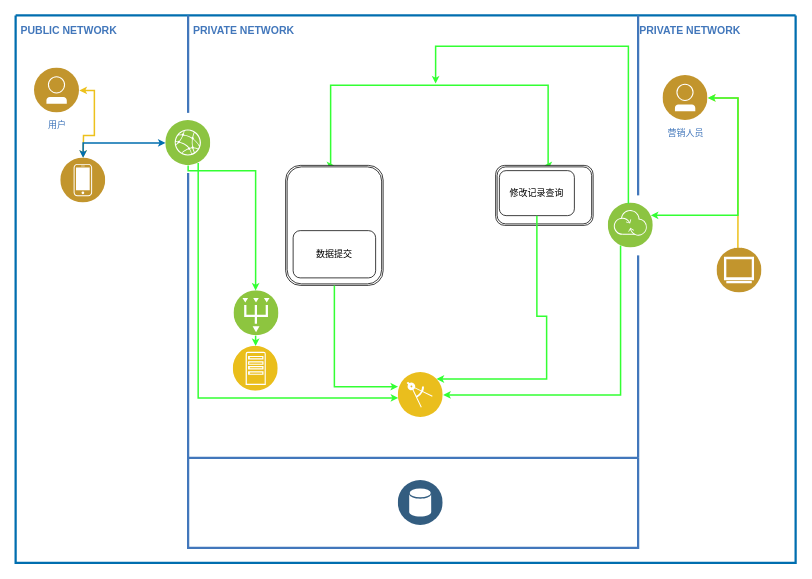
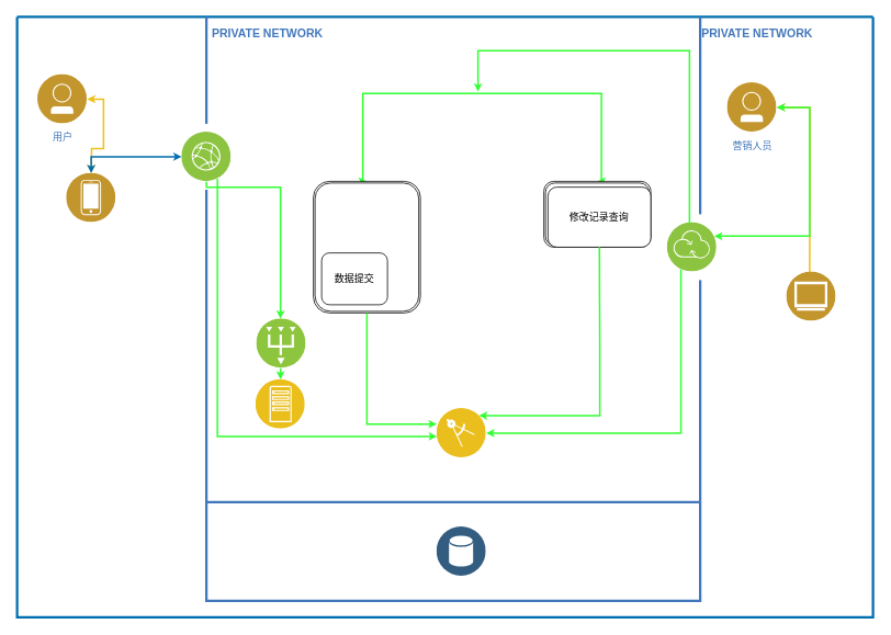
- <mxCell id="16" value="PUBLIC NETWORK" style="text;html=1;align=left;verticalAlign=middle;fontColor=#4277BB;shadow=0;dashed=0;strokeColor=none;fillColor=none;labelBackgroundColor=none;fontStyle=1;fontSize=14;spacingLeft=5;" parent="2" vertex="1"><mxGeometry y="10" width="150" height="20" as="geometry" /></mxCell>
- <mxCell id="32" value="修改记录查询" style="shape=ext;rounded=1;html=1;whiteSpace=wrap;" vertex="1" parent="2"><mxGeometry x="645" y="207" width="100" height="60" as="geometry" /></mxCell>
+ <mxCell id="32" value="修改记录查询" style="shape=ext;rounded=1;html=1;whiteSpace=wrap;" vertex="1" parent="2"><mxGeometry x="645" y="207" width="125" height="73" as="geometry" /></mxCell>
- <mxCell id="30" value="数据提交" style="shape=ext;rounded=1;html=1;whiteSpace=wrap;" vertex="1" parent="2"><mxGeometry x="370" y="287" width="110" height="63" as="geometry" /></mxCell>
+ <mxCell id="30" value="数据提交" style="shape=ext;rounded=1;html=1;whiteSpace=wrap;" vertex="1" parent="2"><mxGeometry x="370" y="287" width="80" height="63" as="geometry" /></mxCell>
